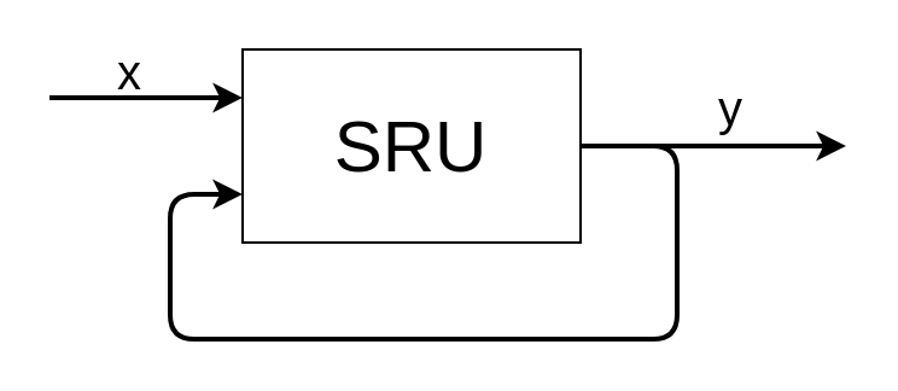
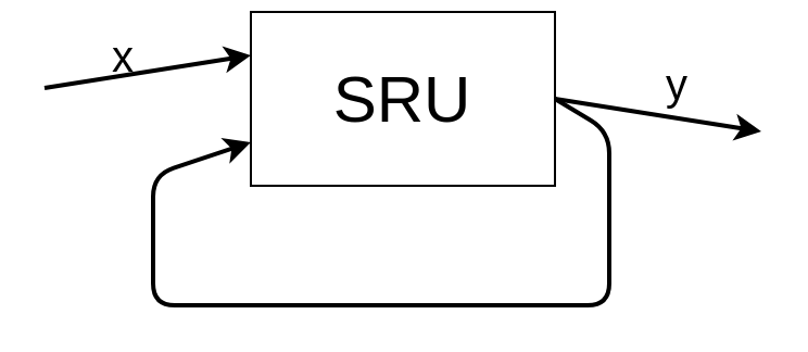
- <mxCell id="2" value="&lt;font&gt;&lt;font style=&quot;font-size: 30px&quot;&gt;SRU&lt;/font&gt;&lt;br&gt;&lt;/font&gt;" style="rounded=0;whiteSpace=wrap;html=1;" parent="1" vertex="1"><mxGeometry x="100" y="20" width="140" height="80" as="geometry" /></mxCell>
+ <mxCell id="2" value="&lt;font&gt;&lt;font style=&quot;font-size: 30px&quot;&gt;SRU&lt;/font&gt;&lt;br&gt;&lt;/font&gt;" style="rounded=0;whiteSpace=wrap;html=1;" parent="1" vertex="1"><mxGeometry x="115" y="5" width="140" height="80" as="geometry" /></mxCell>
